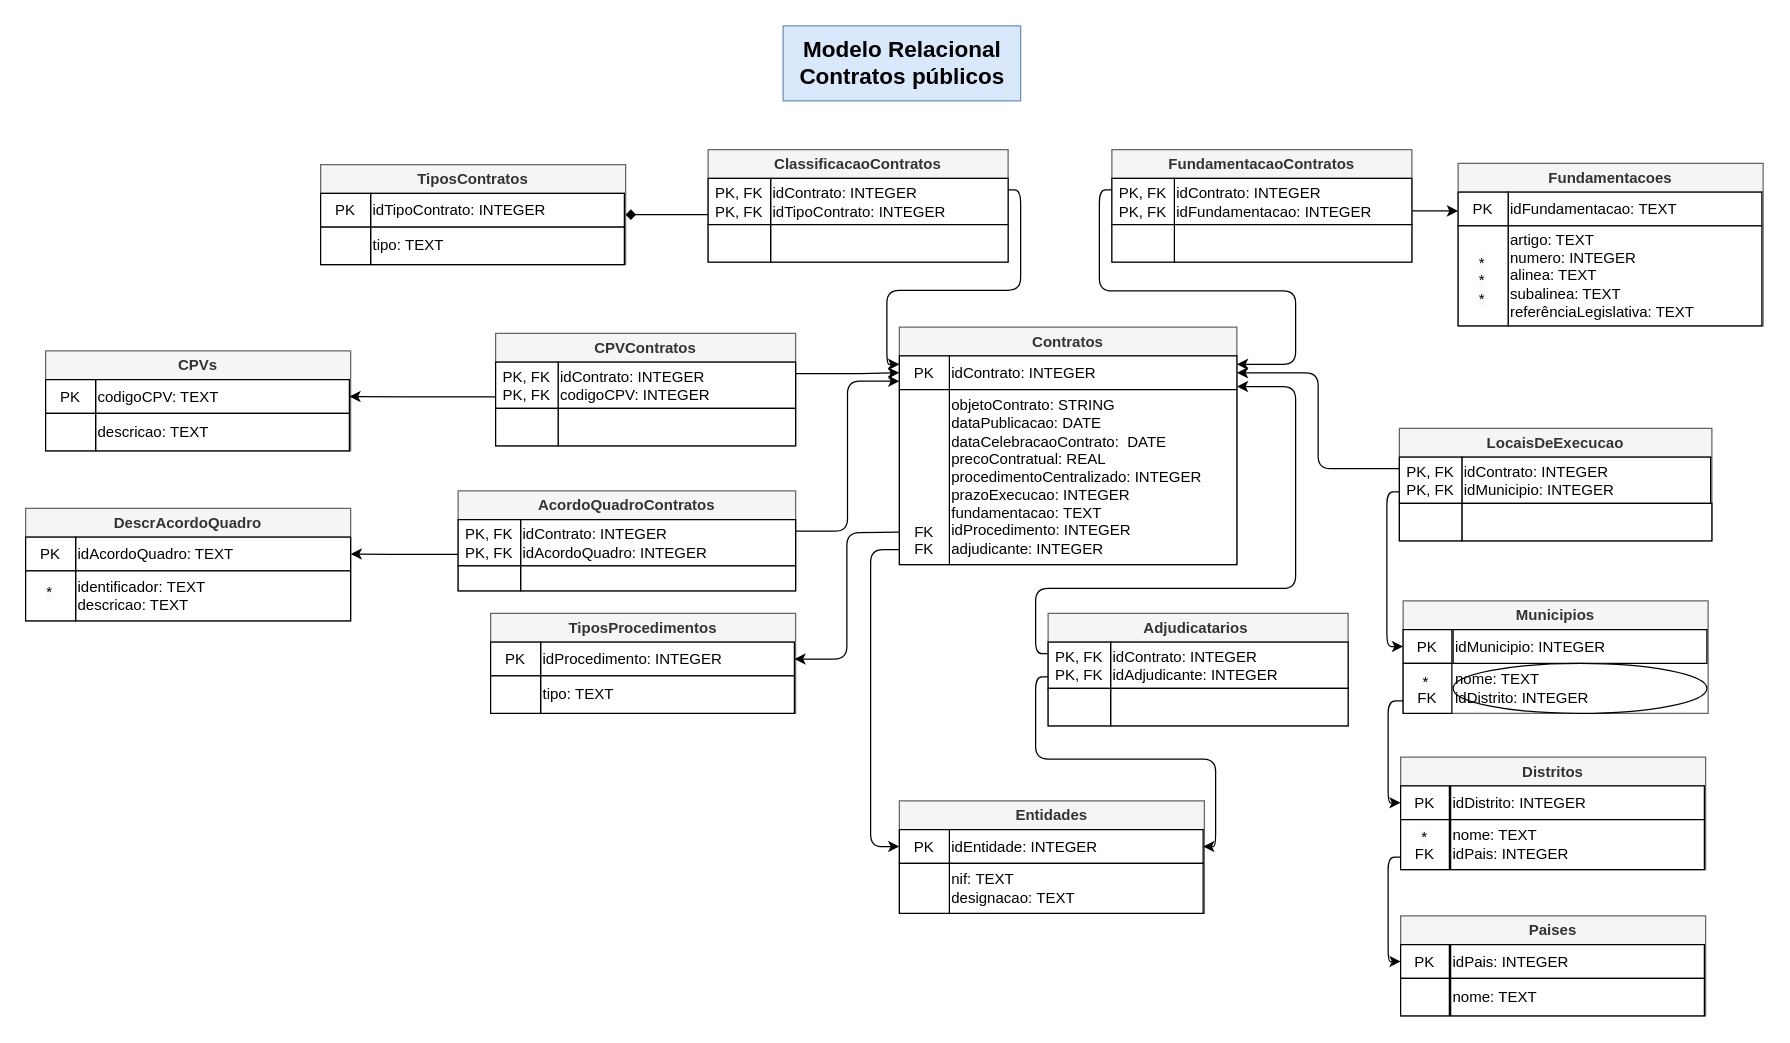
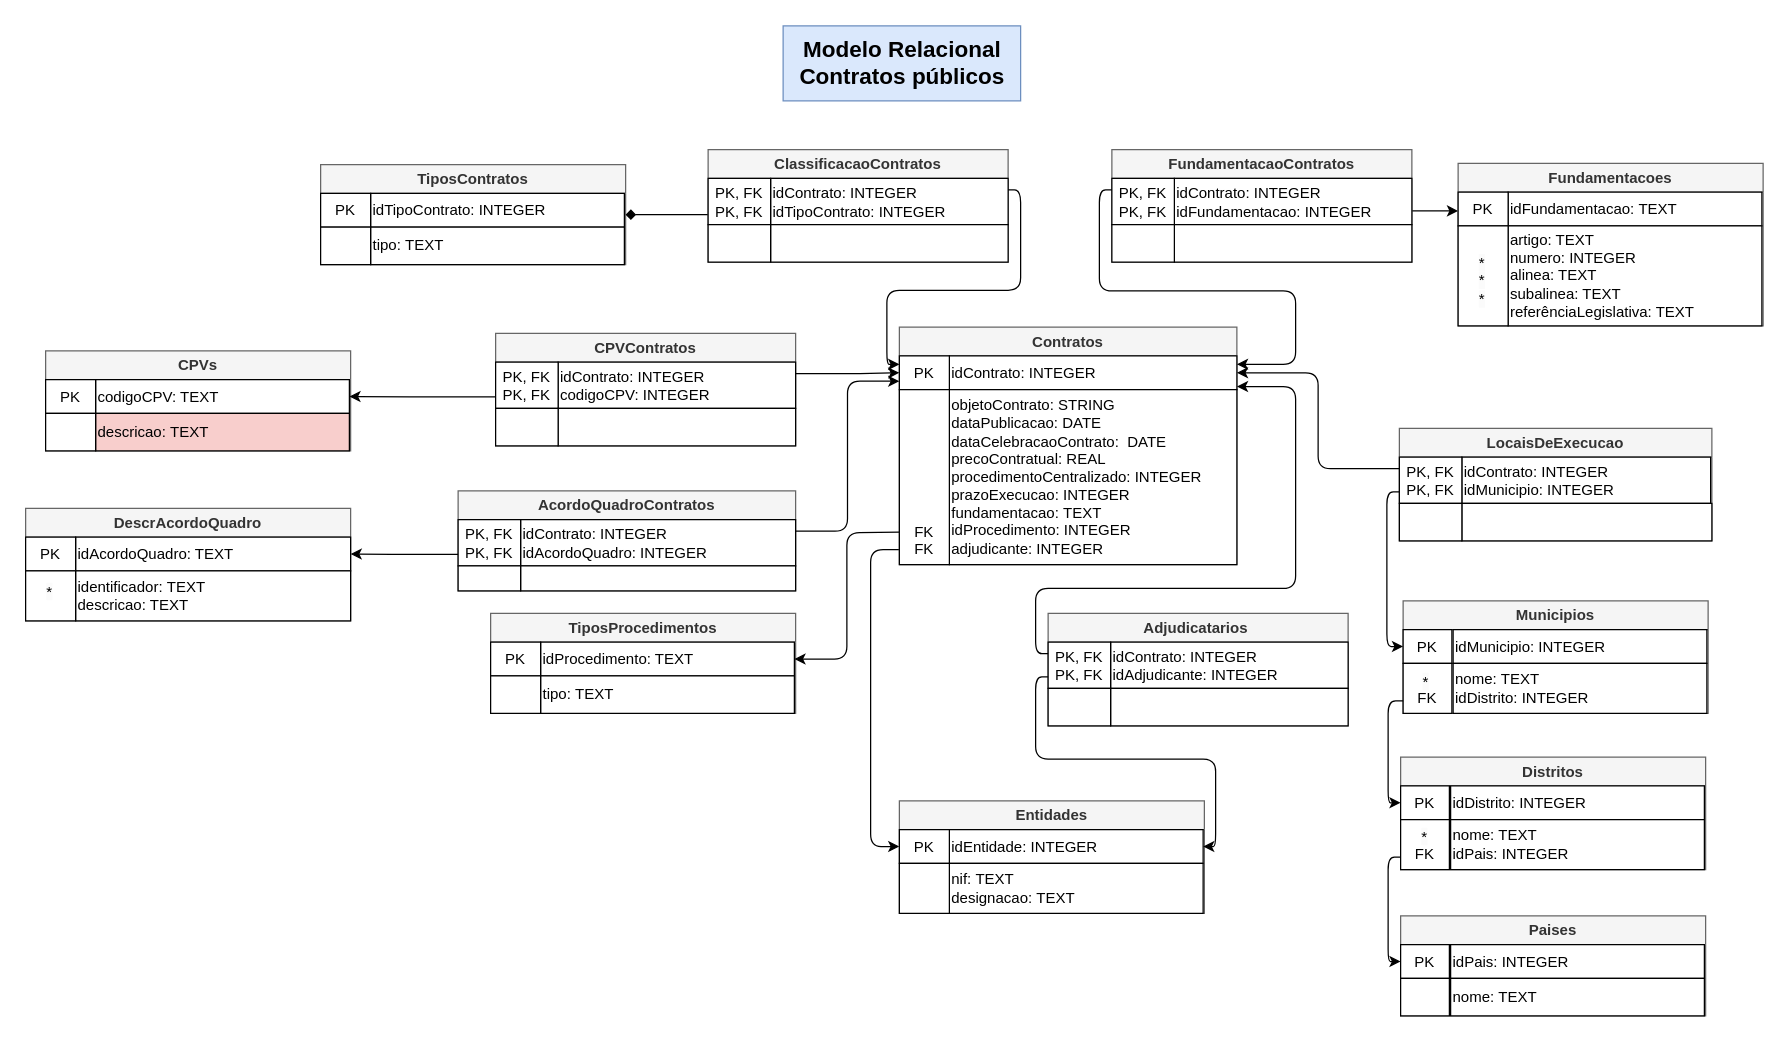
- <mxCell id="17" value="&lt;div style=&quot;text-align: justify;&quot;&gt;&lt;span style=&quot;text-align: left;&quot;&gt;descricao:&amp;nbsp;&lt;/span&gt;&lt;span style=&quot;background-color: initial; text-align: left;&quot;&gt;TEXT&lt;/span&gt;&lt;/div&gt;" style="whiteSpace=wrap;html=1;align=left;" parent="14" vertex="1"><mxGeometry x="40" y="50" width="203" height="30" as="geometry" /></mxCell>
+ <mxCell id="17" value="&lt;div style=&quot;text-align: justify;&quot;&gt;&lt;span style=&quot;text-align: left;&quot;&gt;descricao:&amp;nbsp;&lt;/span&gt;&lt;span style=&quot;background-color: initial; text-align: left;&quot;&gt;TEXT&lt;/span&gt;&lt;/div&gt;" style="whiteSpace=wrap;html=1;align=left;fillColor=#f8cecc;" parent="14" vertex="1"><mxGeometry x="40" y="50" width="203" height="30" as="geometry" /></mxCell>
- <mxCell id="84" value="idProcedimento: INTEGER" style="whiteSpace=wrap;html=1;align=left;" parent="83" vertex="1"><mxGeometry x="40" y="23" width="203" height="27" as="geometry" /></mxCell>
+ <mxCell id="84" value="idProcedimento: TEXT" style="whiteSpace=wrap;html=1;align=left;" parent="83" vertex="1"><mxGeometry x="40" y="23" width="203" height="27" as="geometry" /></mxCell>
- <mxCell id="27" value="&lt;div style=&quot;text-align: justify;&quot;&gt;&lt;span style=&quot;text-align: left;&quot;&gt;nome:&amp;nbsp;&lt;/span&gt;&lt;span style=&quot;background-color: initial; text-align: left;&quot;&gt;TEXT&lt;/span&gt;&lt;/div&gt;&lt;div style=&quot;text-align: left;&quot;&gt;idDistrito:&amp;nbsp;&lt;span style=&quot;background-color: initial;&quot;&gt;INTEGER&lt;/span&gt;&lt;/div&gt;" style="ellipse;whiteSpace=wrap;html=1;align=left;" parent="24" vertex="1"><mxGeometry x="40" y="50" width="203" height="40" as="geometry" /></mxCell>
+ <mxCell id="27" value="&lt;div style=&quot;text-align: justify;&quot;&gt;&lt;span style=&quot;text-align: left;&quot;&gt;nome:&amp;nbsp;&lt;/span&gt;&lt;span style=&quot;background-color: initial; text-align: left;&quot;&gt;TEXT&lt;/span&gt;&lt;/div&gt;&lt;div style=&quot;text-align: left;&quot;&gt;idDistrito:&amp;nbsp;&lt;span style=&quot;background-color: initial;&quot;&gt;INTEGER&lt;/span&gt;&lt;/div&gt;" style="whiteSpace=wrap;html=1;align=left;" parent="24" vertex="1"><mxGeometry x="40" y="50" width="203" height="40" as="geometry" /></mxCell>
